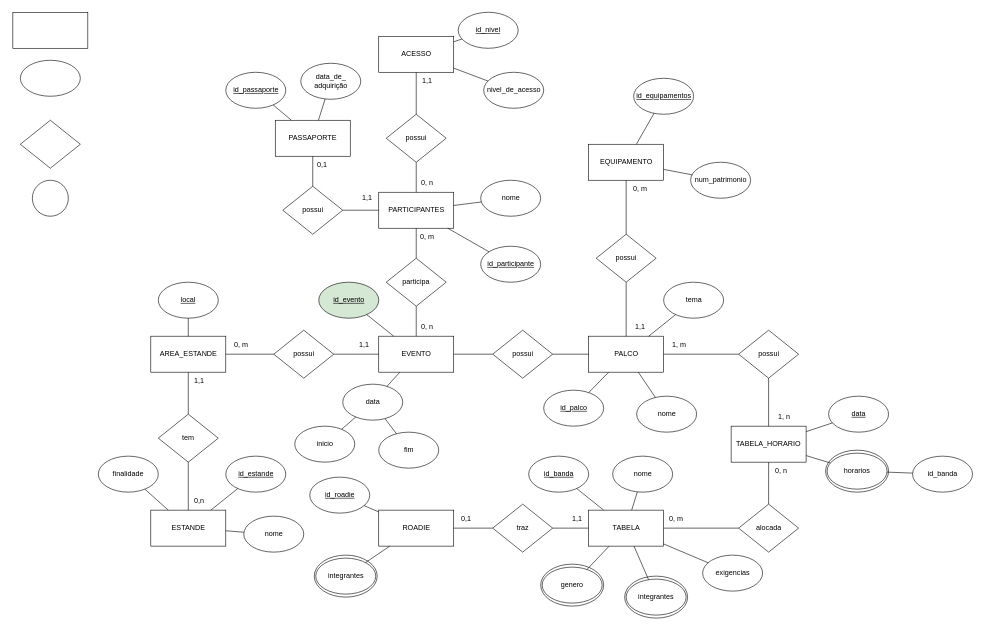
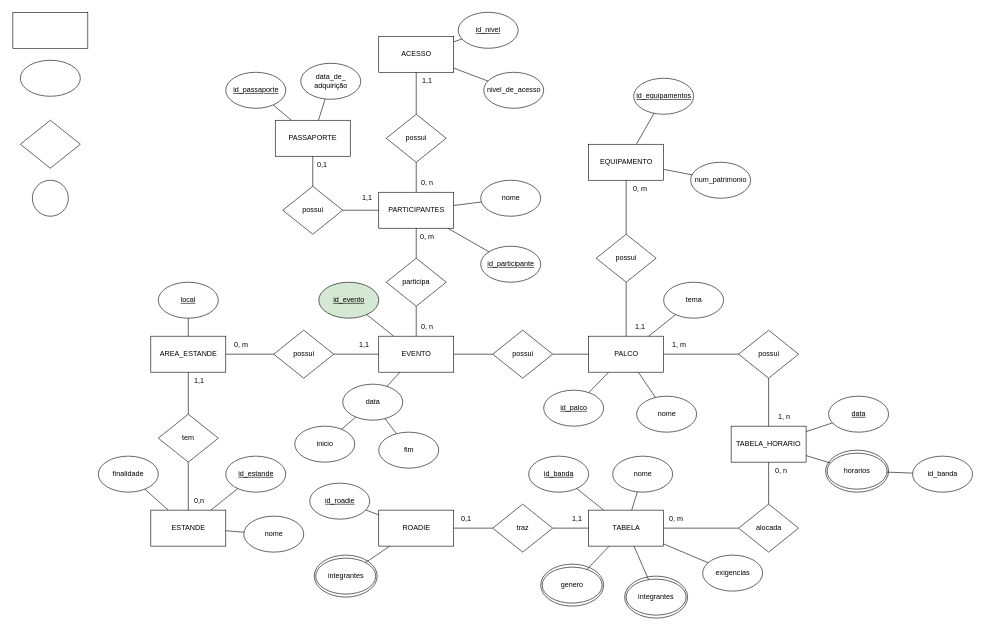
- <mxCell id="94" value="&lt;u&gt;id_roadie&lt;/u&gt;" style="ellipse;whiteSpace=wrap;html=1;" parent="1" vertex="1"><mxGeometry x="515.5" y="795" width="100" height="60" as="geometry" /></mxCell>
+ <mxCell id="94" value="&lt;u&gt;id_roadie&lt;/u&gt;" style="ellipse;whiteSpace=wrap;html=1;" parent="1" vertex="1"><mxGeometry x="515.5" y="805" width="100" height="60" as="geometry" /></mxCell>
